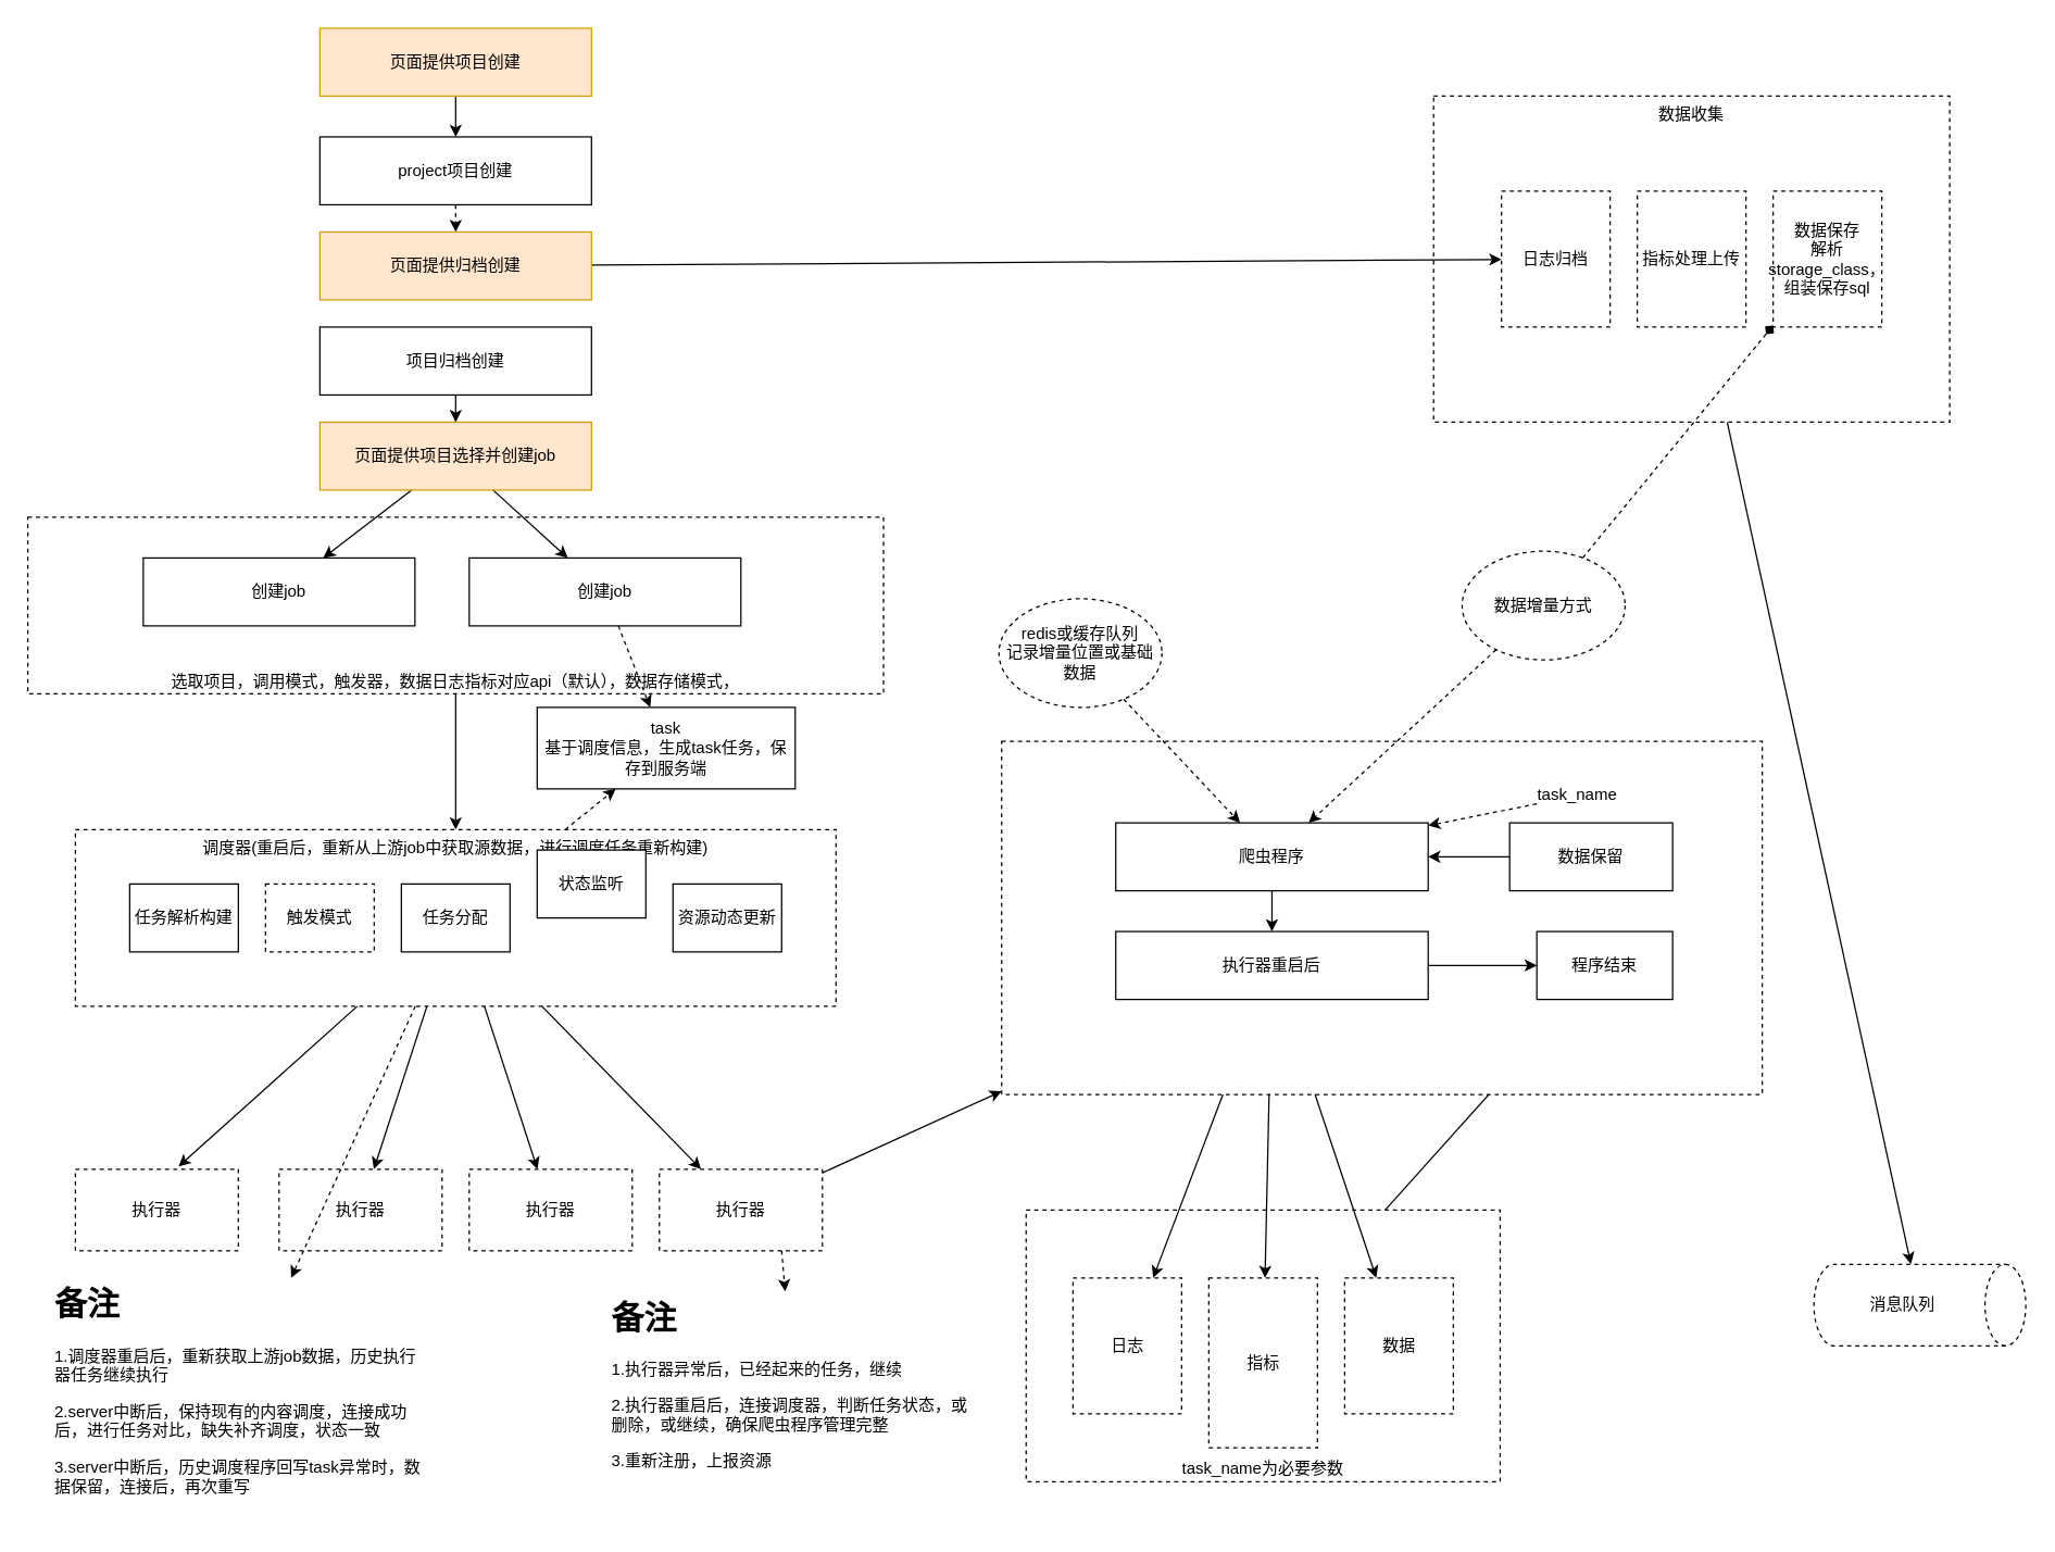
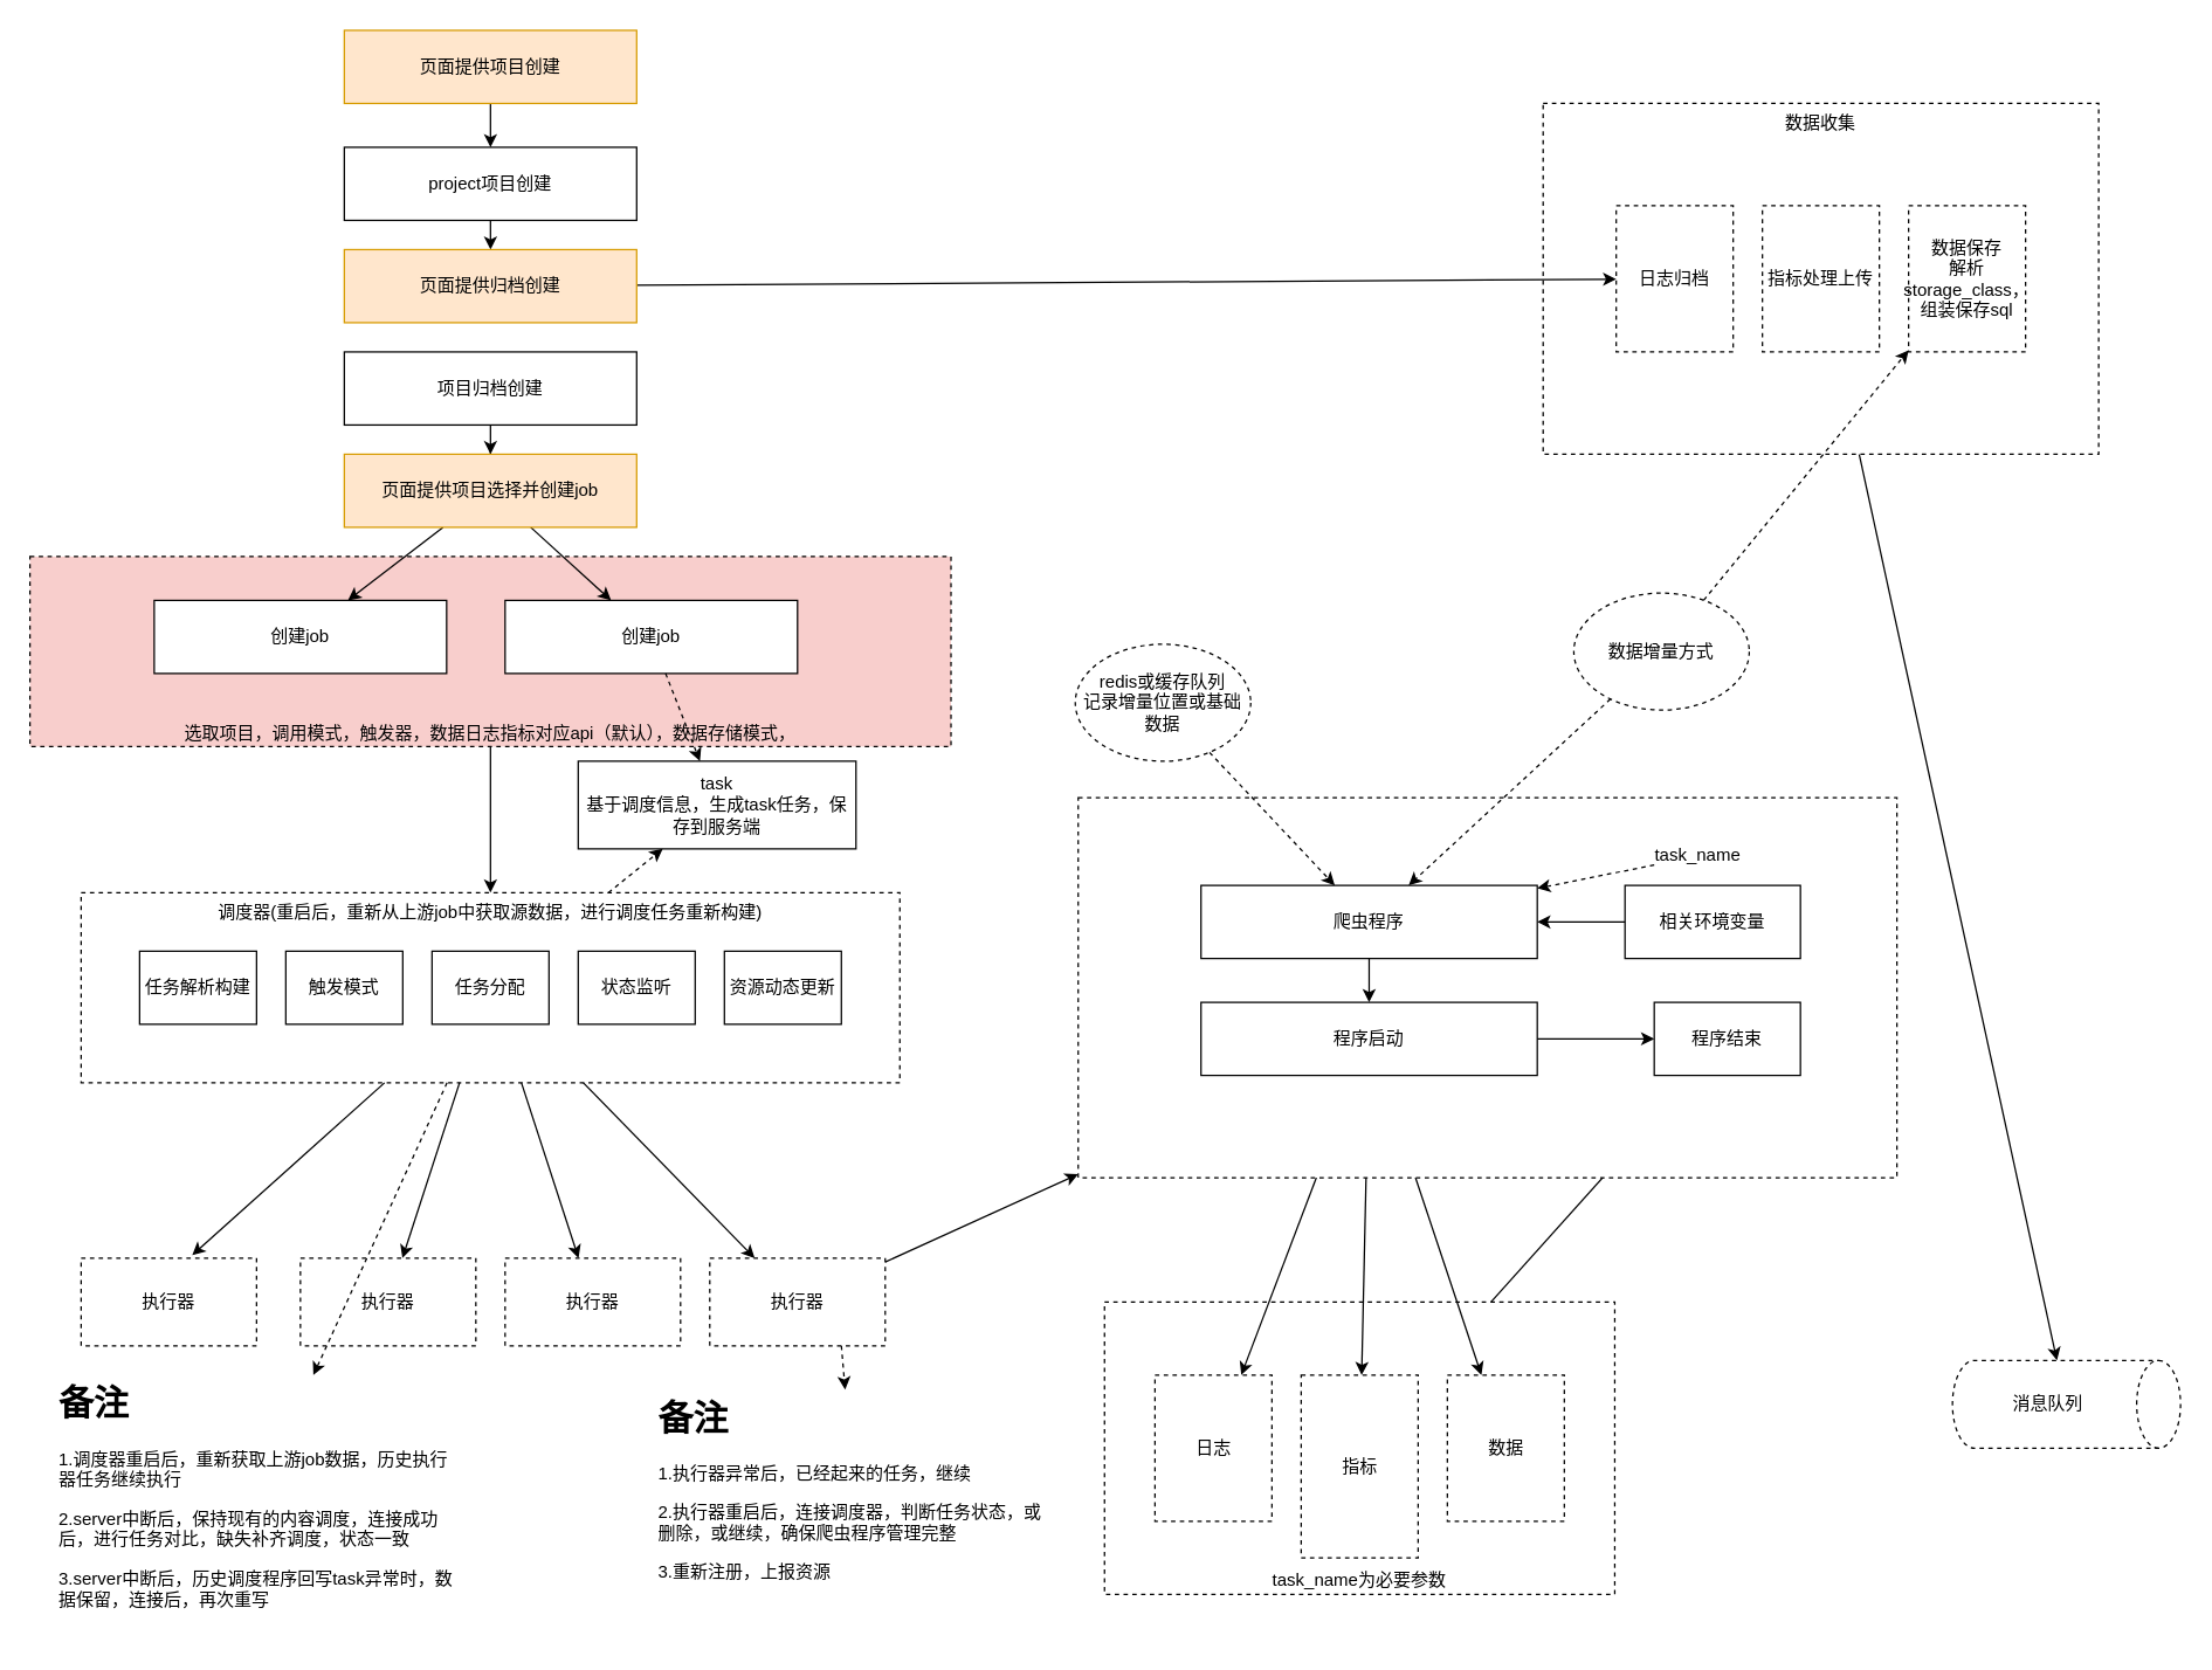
- <mxCell id="20" value="" style="edgeStyle=none;rounded=0;orthogonalLoop=1;jettySize=auto;html=1;dashed=1;" parent="1" source="21" target="72" edge="1"><mxGeometry relative="1" as="geometry" /></mxCell>
+ <mxCell id="20" value="" style="edgeStyle=none;rounded=0;orthogonalLoop=1;jettySize=auto;html=1;" parent="1" source="21" target="72" edge="1"><mxGeometry relative="1" as="geometry" /></mxCell>
- <mxCell id="63" style="edgeStyle=none;rounded=0;orthogonalLoop=1;jettySize=auto;html=1;dashed=1;endArrow=diamond;" parent="1" source="64" target="47" edge="1"><mxGeometry relative="1" as="geometry" /></mxCell>
+ <mxCell id="63" style="edgeStyle=none;rounded=0;orthogonalLoop=1;jettySize=auto;html=1;dashed=1;" parent="1" source="64" target="47" edge="1"><mxGeometry relative="1" as="geometry" /></mxCell>
- <mxCell id="3" value="选取项目，调用模式，触发器，数据日志指标对应api（默认），数据存储模式，" style="rounded=0;whiteSpace=wrap;html=1;dashed=1;verticalAlign=bottom;" parent="2" vertex="1"><mxGeometry width="630" height="130" as="geometry" /></mxCell>
+ <mxCell id="3" value="选取项目，调用模式，触发器，数据日志指标对应api（默认），数据存储模式，" style="rounded=0;whiteSpace=wrap;html=1;dashed=1;verticalAlign=bottom;fillColor=#f8cecc;" parent="2" vertex="1"><mxGeometry width="630" height="130" as="geometry" /></mxCell>
- <mxCell id="52" value="数据保留" style="rounded=0;whiteSpace=wrap;html=1;" parent="48" vertex="1"><mxGeometry x="374" y="60" width="120" height="50" as="geometry" /></mxCell>
+ <mxCell id="52" value="相关环境变量" style="rounded=0;whiteSpace=wrap;html=1;" parent="48" vertex="1"><mxGeometry x="374" y="60" width="120" height="50" as="geometry" /></mxCell>
- <mxCell id="11" value="状态监听" style="rounded=0;whiteSpace=wrap;html=1;" parent="6" vertex="1"><mxGeometry x="340" y="15" width="80" height="50" as="geometry" /></mxCell>
+ <mxCell id="11" value="状态监听" style="rounded=0;whiteSpace=wrap;html=1;" parent="6" vertex="1"><mxGeometry x="340" y="40" width="80" height="50" as="geometry" /></mxCell>
- <mxCell id="9" value="触发模式" style="rounded=0;whiteSpace=wrap;html=1;dashed=1;" parent="6" vertex="1"><mxGeometry x="140" y="40" width="80" height="50" as="geometry" /></mxCell>
+ <mxCell id="9" value="触发模式" style="rounded=0;whiteSpace=wrap;html=1;" parent="6" vertex="1"><mxGeometry x="140" y="40" width="80" height="50" as="geometry" /></mxCell>
- <mxCell id="51" value="执行器重启后" style="rounded=0;whiteSpace=wrap;html=1;" parent="48" vertex="1"><mxGeometry x="84" y="140" width="230" height="50" as="geometry" /></mxCell>
+ <mxCell id="51" value="程序启动" style="rounded=0;whiteSpace=wrap;html=1;" parent="48" vertex="1"><mxGeometry x="84" y="140" width="230" height="50" as="geometry" /></mxCell>
